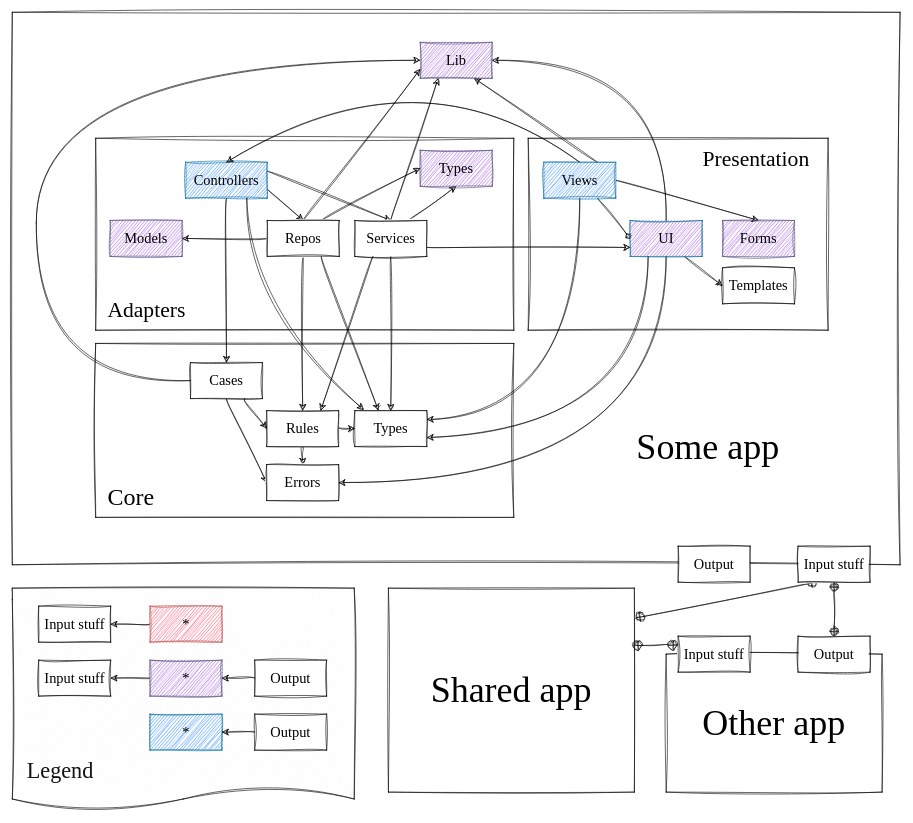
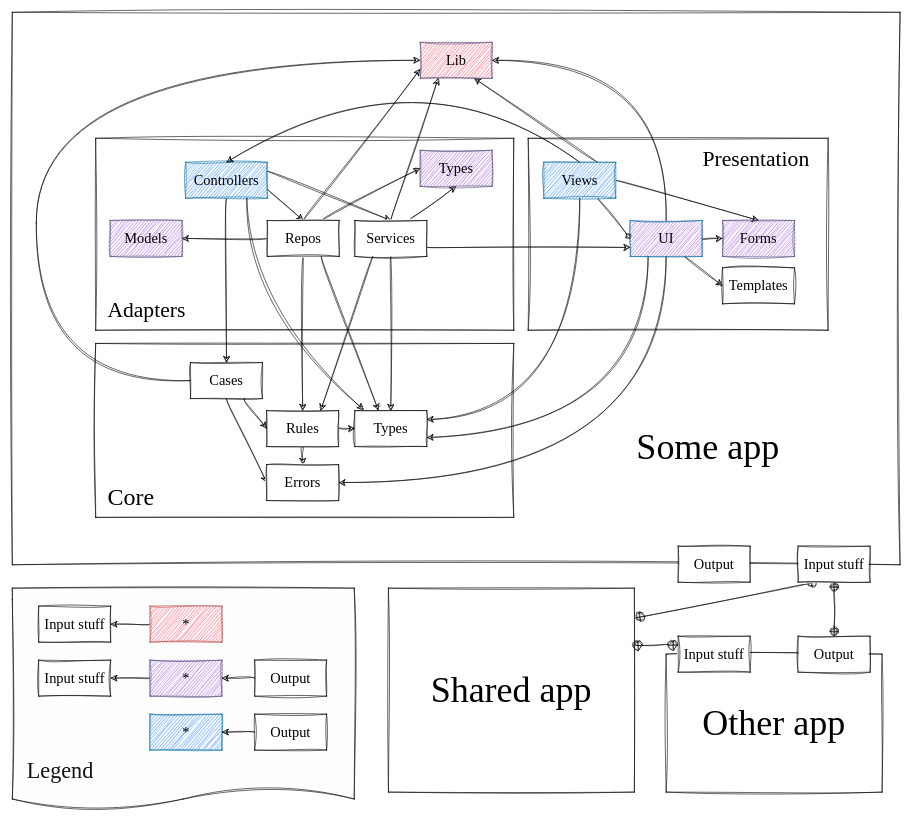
- <mxCell id="51" value="Lib" style="rounded=0;whiteSpace=wrap;html=1;sketch=1;hachureGap=4;jiggle=2;curveFitting=1;fontFamily=Architects Daughter;fontSource=https%3A%2F%2Ffonts.googleapis.com%2Fcss%3Ffamily%3DArchitects%2BDaughter;fontSize=24;fillColor=#943FD9;strokeColor=#56517e;" parent="1" vertex="1"><mxGeometry x="700" y="70" width="120" height="60" as="geometry" /></mxCell>
+ <mxCell id="51" value="Lib" style="rounded=0;whiteSpace=wrap;html=1;sketch=1;hachureGap=4;jiggle=2;curveFitting=1;fontFamily=Architects Daughter;fontSource=https%3A%2F%2Ffonts.googleapis.com%2Fcss%3Ffamily%3DArchitects%2BDaughter;fontSize=24;fillColor=#ff3352;strokeColor=#56517e;" parent="1" vertex="1"><mxGeometry x="700" y="70" width="120" height="60" as="geometry" /></mxCell>
+ <mxCell id="40" style="edgeStyle=none;curved=1;rounded=0;sketch=1;hachureGap=4;jiggle=2;curveFitting=1;orthogonalLoop=1;jettySize=auto;html=1;exitX=1;exitY=0.5;exitDx=0;exitDy=0;entryX=0;entryY=0.5;entryDx=0;entryDy=0;fontSize=12;startSize=8;endSize=8;" parent="1" source="45" target="46" edge="1"><mxGeometry relative="1" as="geometry" /></mxCell>
